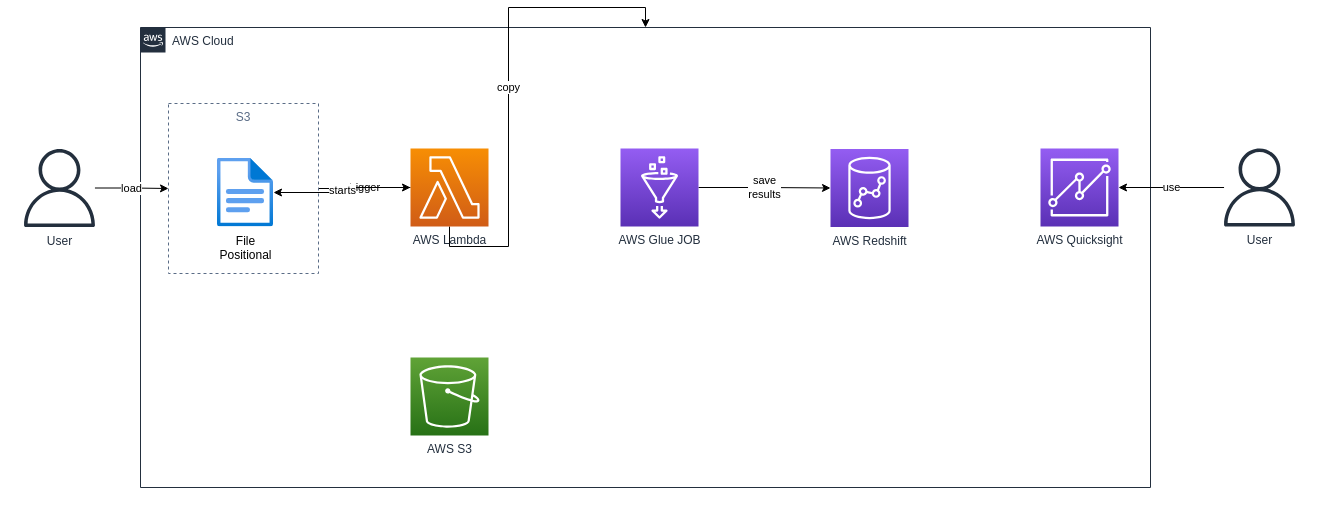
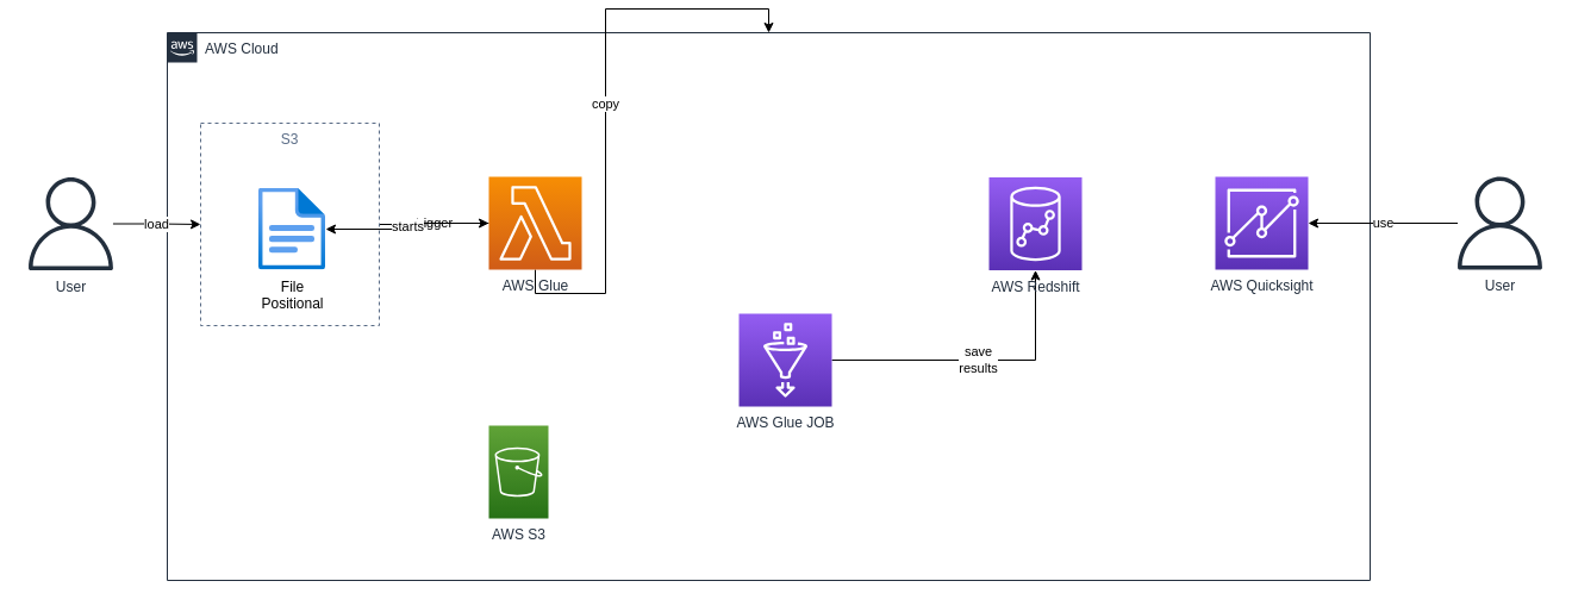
- <mxCell id="10" value="AWS Glue JOB" style="sketch=0;points=[[0,0,0],[0.25,0,0],[0.5,0,0],[0.75,0,0],[1,0,0],[0,1,0],[0.25,1,0],[0.5,1,0],[0.75,1,0],[1,1,0],[0,0.25,0],[0,0.5,0],[0,0.75,0],[1,0.25,0],[1,0.5,0],[1,0.75,0]];outlineConnect=0;fontColor=#232F3E;gradientColor=#945DF2;gradientDirection=north;fillColor=#5A30B5;strokeColor=#ffffff;dashed=0;verticalLabelPosition=bottom;verticalAlign=top;align=center;html=1;fontSize=12;fontStyle=0;aspect=fixed;shape=mxgraph.aws4.resourceIcon;resIcon=mxgraph.aws4.glue;" vertex="1" parent="1"><mxGeometry x="620" y="141" width="78" height="78" as="geometry" /></mxCell>
+ <mxCell id="10" value="AWS Glue JOB" style="sketch=0;points=[[0,0,0],[0.25,0,0],[0.5,0,0],[0.75,0,0],[1,0,0],[0,1,0],[0.25,1,0],[0.5,1,0],[0.75,1,0],[1,1,0],[0,0.25,0],[0,0.5,0],[0,0.75,0],[1,0.25,0],[1,0.5,0],[1,0.75,0]];outlineConnect=0;fontColor=#232F3E;gradientColor=#945DF2;gradientDirection=north;fillColor=#5A30B5;strokeColor=#ffffff;dashed=0;verticalLabelPosition=bottom;verticalAlign=top;align=center;html=1;fontSize=12;fontStyle=0;aspect=fixed;shape=mxgraph.aws4.resourceIcon;resIcon=mxgraph.aws4.glue;" vertex="1" parent="1"><mxGeometry x="620" y="256" width="78" height="78" as="geometry" /></mxCell>
- <mxCell id="13" value="AWS Quicksight" style="sketch=0;points=[[0,0,0],[0.25,0,0],[0.5,0,0],[0.75,0,0],[1,0,0],[0,1,0],[0.25,1,0],[0.5,1,0],[0.75,1,0],[1,1,0],[0,0.25,0],[0,0.5,0],[0,0.75,0],[1,0.25,0],[1,0.5,0],[1,0.75,0]];outlineConnect=0;fontColor=#232F3E;gradientColor=#945DF2;gradientDirection=north;fillColor=#5A30B5;strokeColor=#ffffff;dashed=0;verticalLabelPosition=bottom;verticalAlign=top;align=center;html=1;fontSize=12;fontStyle=0;aspect=fixed;shape=mxgraph.aws4.resourceIcon;resIcon=mxgraph.aws4.quicksight;" vertex="1" parent="1"><mxGeometry x="1040" y="141" width="78" height="78" as="geometry" /></mxCell>
+ <mxCell id="13" value="AWS Quicksight" style="sketch=0;points=[[0,0,0],[0.25,0,0],[0.5,0,0],[0.75,0,0],[1,0,0],[0,1,0],[0.25,1,0],[0.5,1,0],[0.75,1,0],[1,1,0],[0,0.25,0],[0,0.5,0],[0,0.75,0],[1,0.25,0],[1,0.5,0],[1,0.75,0]];outlineConnect=0;fontColor=#232F3E;gradientColor=#945DF2;gradientDirection=north;fillColor=#5A30B5;strokeColor=#ffffff;dashed=0;verticalLabelPosition=bottom;verticalAlign=top;align=center;html=1;fontSize=12;fontStyle=0;aspect=fixed;shape=mxgraph.aws4.resourceIcon;resIcon=mxgraph.aws4.quicksight;" vertex="1" parent="1"><mxGeometry x="1020" y="141" width="78" height="78" as="geometry" /></mxCell>
- <mxCell id="8" value="AWS Lambda" style="sketch=0;points=[[0,0,0],[0.25,0,0],[0.5,0,0],[0.75,0,0],[1,0,0],[0,1,0],[0.25,1,0],[0.5,1,0],[0.75,1,0],[1,1,0],[0,0.25,0],[0,0.5,0],[0,0.75,0],[1,0.25,0],[1,0.5,0],[1,0.75,0]];outlineConnect=0;fontColor=#232F3E;gradientColor=#F78E04;gradientDirection=north;fillColor=#D05C17;strokeColor=#ffffff;dashed=0;verticalLabelPosition=bottom;verticalAlign=top;align=center;html=1;fontSize=12;fontStyle=0;aspect=fixed;shape=mxgraph.aws4.resourceIcon;resIcon=mxgraph.aws4.lambda;" vertex="1" parent="1"><mxGeometry x="410" y="141" width="78" height="78" as="geometry" /></mxCell>
+ <mxCell id="8" value="AWS Glue" style="sketch=0;points=[[0,0,0],[0.25,0,0],[0.5,0,0],[0.75,0,0],[1,0,0],[0,1,0],[0.25,1,0],[0.5,1,0],[0.75,1,0],[1,1,0],[0,0.25,0],[0,0.5,0],[0,0.75,0],[1,0.25,0],[1,0.5,0],[1,0.75,0]];outlineConnect=0;fontColor=#232F3E;gradientColor=#F78E04;gradientDirection=north;fillColor=#D05C17;strokeColor=#ffffff;dashed=0;verticalLabelPosition=bottom;verticalAlign=top;align=center;html=1;fontSize=12;fontStyle=0;aspect=fixed;shape=mxgraph.aws4.resourceIcon;resIcon=mxgraph.aws4.lambda;" vertex="1" parent="1"><mxGeometry x="410" y="141" width="78" height="78" as="geometry" /></mxCell>
- <mxCell id="11" value="AWS S3" style="sketch=0;points=[[0,0,0],[0.25,0,0],[0.5,0,0],[0.75,0,0],[1,0,0],[0,1,0],[0.25,1,0],[0.5,1,0],[0.75,1,0],[1,1,0],[0,0.25,0],[0,0.5,0],[0,0.75,0],[1,0.25,0],[1,0.5,0],[1,0.75,0]];outlineConnect=0;fontColor=#232F3E;gradientColor=#60A337;gradientDirection=north;fillColor=#277116;strokeColor=#ffffff;dashed=0;verticalLabelPosition=bottom;verticalAlign=top;align=center;html=1;fontSize=12;fontStyle=0;aspect=fixed;shape=mxgraph.aws4.resourceIcon;resIcon=mxgraph.aws4.s3;" vertex="1" parent="1"><mxGeometry x="410" y="350" width="78" height="78" as="geometry" /></mxCell>
+ <mxCell id="11" value="AWS S3" style="sketch=0;points=[[0,0,0],[0.25,0,0],[0.5,0,0],[0.75,0,0],[1,0,0],[0,1,0],[0.25,1,0],[0.5,1,0],[0.75,1,0],[1,1,0],[0,0.25,0],[0,0.5,0],[0,0.75,0],[1,0.25,0],[1,0.5,0],[1,0.75,0]];outlineConnect=0;fontColor=#232F3E;gradientColor=#60A337;gradientDirection=north;fillColor=#277116;strokeColor=#ffffff;dashed=0;verticalLabelPosition=bottom;verticalAlign=top;align=center;html=1;fontSize=12;fontStyle=0;aspect=fixed;shape=mxgraph.aws4.resourceIcon;resIcon=mxgraph.aws4.s3;" vertex="1" parent="1"><mxGeometry x="410" y="350" width="50" height="78" as="geometry" /></mxCell>
